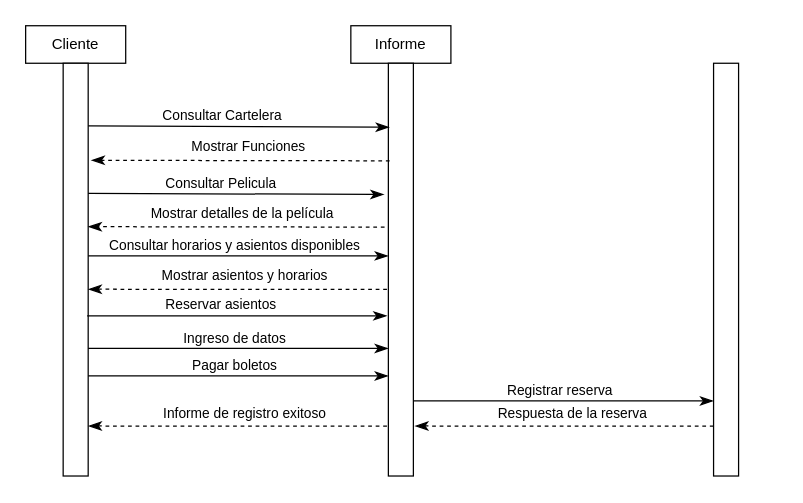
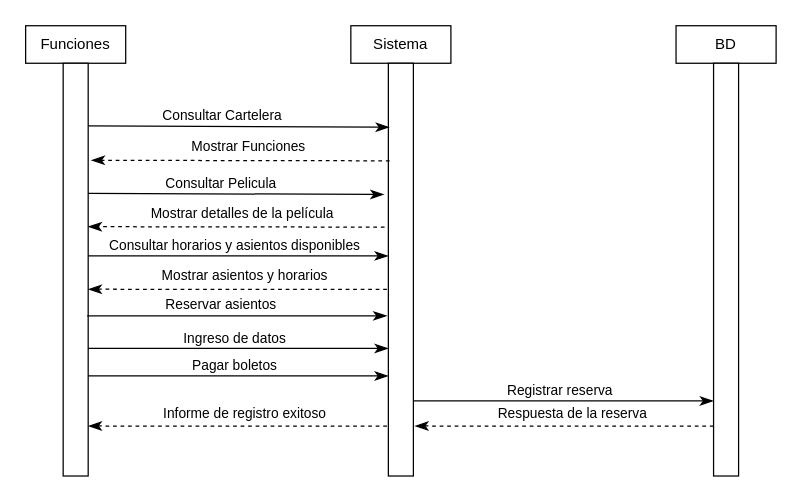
- <mxCell id="2" value="Cliente" style="rounded=0;whiteSpace=wrap;html=1;" vertex="1" parent="1"><mxGeometry x="20" y="20" width="80" height="30" as="geometry" /></mxCell>
+ <mxCell id="2" value="Funciones" style="rounded=0;whiteSpace=wrap;html=1;" vertex="1" parent="1"><mxGeometry x="20" y="20" width="80" height="30" as="geometry" /></mxCell>
- <mxCell id="3" value="Informe" style="rounded=0;whiteSpace=wrap;html=1;" vertex="1" parent="1"><mxGeometry x="280" y="20" width="80" height="30" as="geometry" /></mxCell>
+ <mxCell id="3" value="Sistema" style="rounded=0;whiteSpace=wrap;html=1;" vertex="1" parent="1"><mxGeometry x="280" y="20" width="80" height="30" as="geometry" /></mxCell>
+ <mxCell id="4" value="BD" style="rounded=0;whiteSpace=wrap;html=1;" vertex="1" parent="1"><mxGeometry x="540" y="20" width="80" height="30" as="geometry" /></mxCell>
